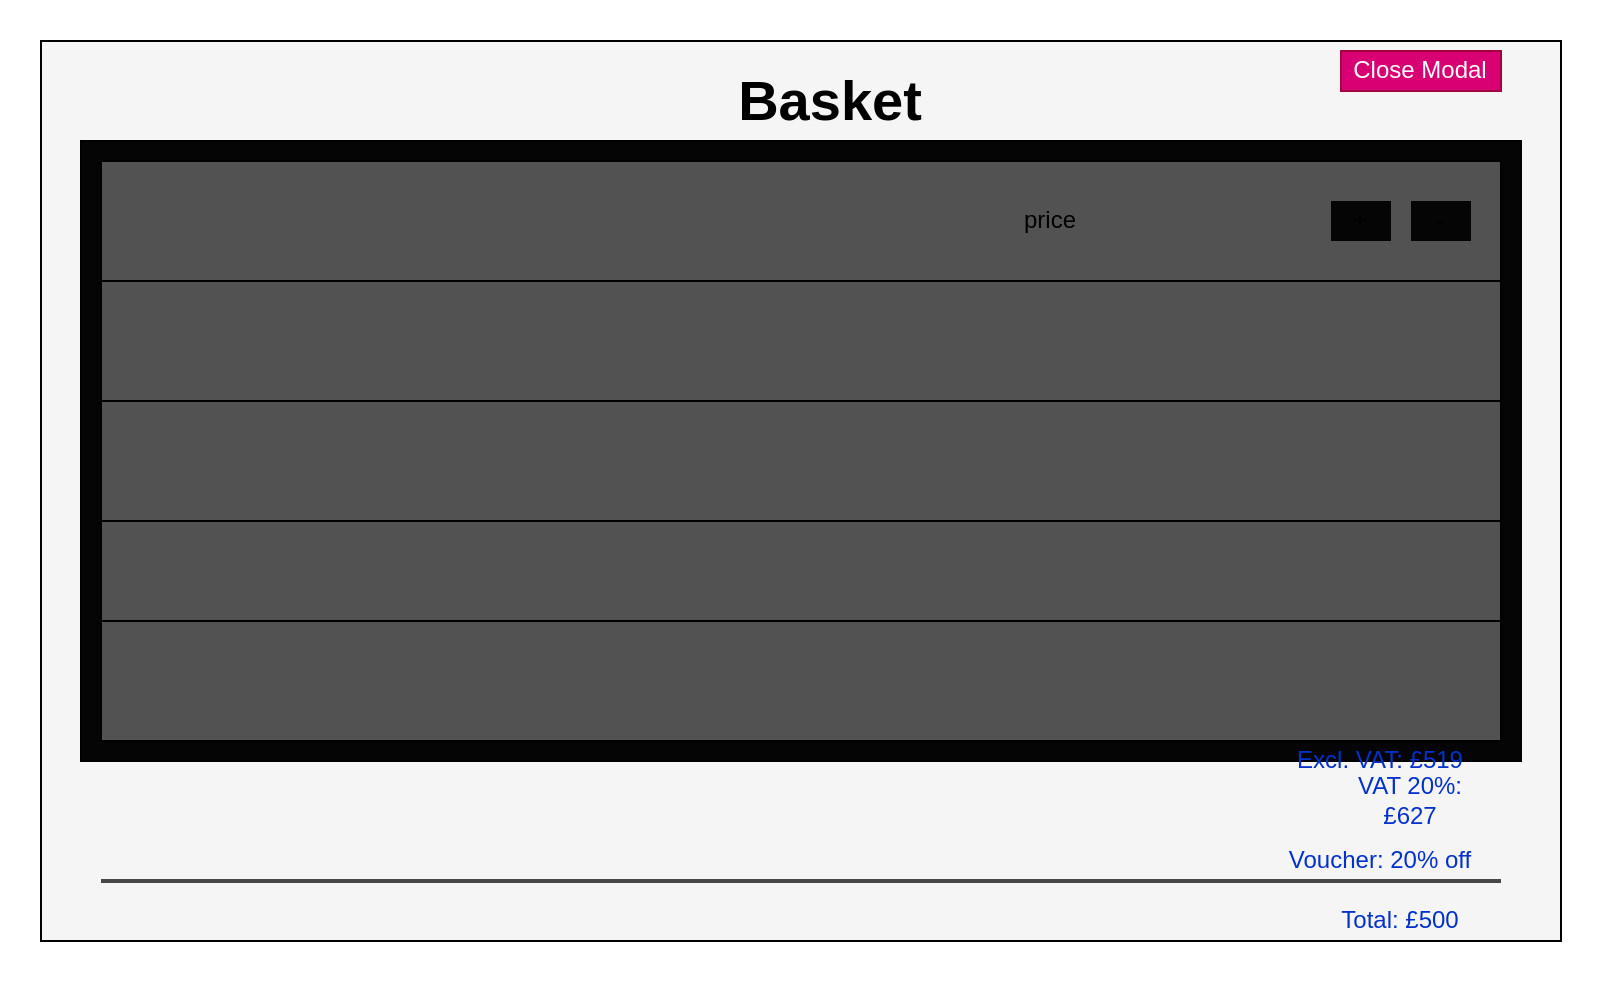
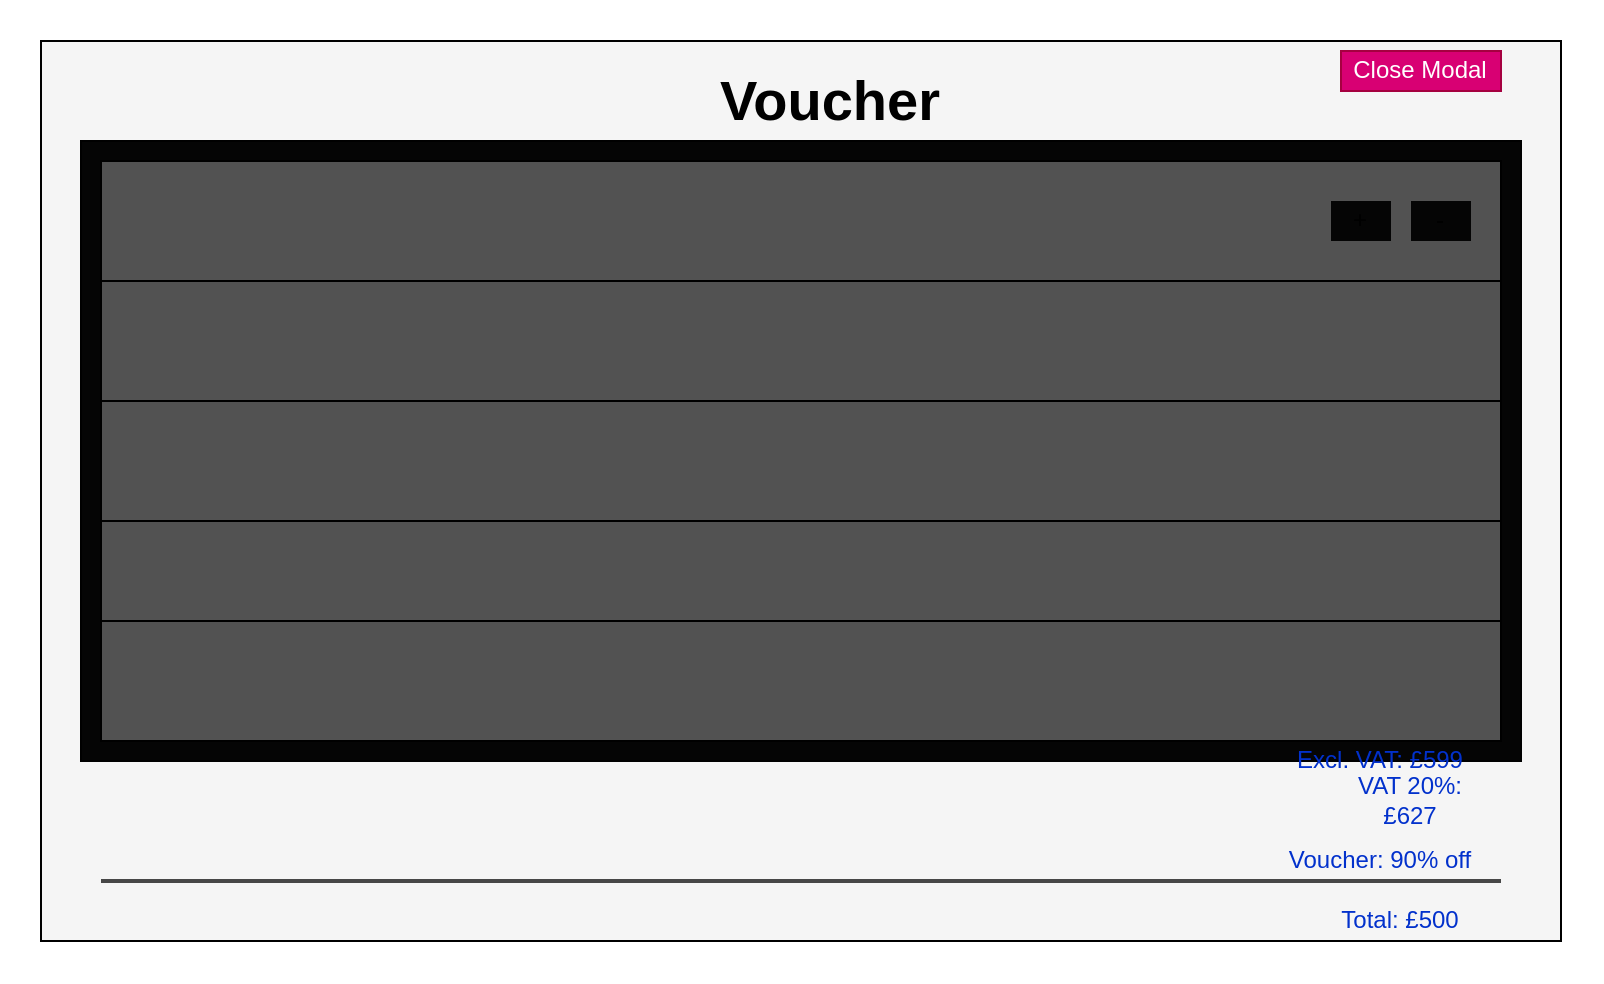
- <mxCell id="18" value="&lt;font style=&quot;font-size: 28px&quot; color=&quot;#000000&quot;&gt;&lt;b&gt;Basket&lt;/b&gt;&lt;/font&gt;" style="text;html=1;strokeColor=none;fillColor=none;align=center;verticalAlign=middle;whiteSpace=wrap;rounded=0;fontColor=#0231CC;" vertex="1" parent="1"><mxGeometry x="230" y="30" width="370" height="40" as="geometry" /></mxCell>
+ <mxCell id="18" value="&lt;font style=&quot;font-size: 28px&quot; color=&quot;#000000&quot;&gt;&lt;b&gt;Voucher&lt;/b&gt;&lt;/font&gt;" style="text;html=1;strokeColor=none;fillColor=none;align=center;verticalAlign=middle;whiteSpace=wrap;rounded=0;fontColor=#0231CC;" vertex="1" parent="1"><mxGeometry x="230" y="30" width="370" height="40" as="geometry" /></mxCell>
- <mxCell id="11" value="price" style="text;html=1;strokeColor=none;fillColor=none;align=center;verticalAlign=middle;whiteSpace=wrap;rounded=0;" vertex="1" parent="1"><mxGeometry x="480" y="90" width="90" height="40" as="geometry" /></mxCell>
- <mxCell id="14" value="Excl. VAT: £519" style="text;html=1;strokeColor=none;fillColor=none;align=center;verticalAlign=middle;whiteSpace=wrap;rounded=0;fontColor=#0231CC;" vertex="1" parent="1"><mxGeometry x="630" y="370" width="120" height="20" as="geometry" /></mxCell>
+ <mxCell id="14" value="Excl. VAT: £599" style="text;html=1;strokeColor=none;fillColor=none;align=center;verticalAlign=middle;whiteSpace=wrap;rounded=0;fontColor=#0231CC;" vertex="1" parent="1"><mxGeometry x="630" y="370" width="120" height="20" as="geometry" /></mxCell>
- <mxCell id="16" value="Voucher: 20% off" style="text;html=1;strokeColor=none;fillColor=none;align=center;verticalAlign=middle;whiteSpace=wrap;rounded=0;fontColor=#0231CC;" vertex="1" parent="1"><mxGeometry x="630" y="420" width="120" height="20" as="geometry" /></mxCell>
+ <mxCell id="16" value="Voucher: 90% off" style="text;html=1;strokeColor=none;fillColor=none;align=center;verticalAlign=middle;whiteSpace=wrap;rounded=0;fontColor=#0231CC;" vertex="1" parent="1"><mxGeometry x="630" y="420" width="120" height="20" as="geometry" /></mxCell>
